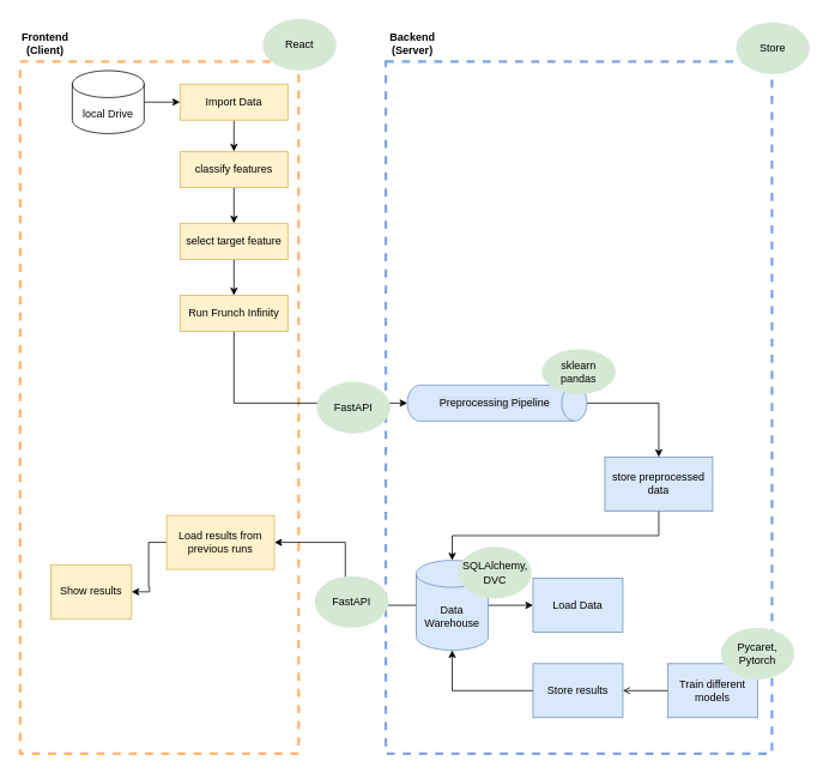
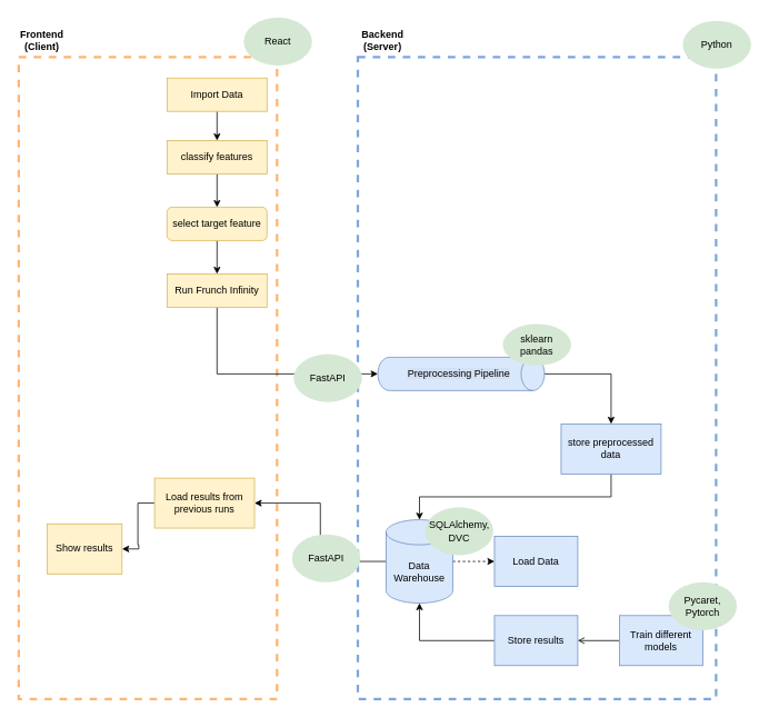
- <mxCell id="35" value="Store" style="ellipse;whiteSpace=wrap;html=1;dashed=1;strokeColor=none;strokeWidth=3;fillColor=#d5e8d4;" vertex="1" parent="1"><mxGeometry x="819" y="24.25" width="82" height="57.5" as="geometry" /></mxCell>
+ <mxCell id="35" value="Python" style="ellipse;whiteSpace=wrap;html=1;dashed=1;strokeColor=none;strokeWidth=3;fillColor=#d5e8d4;" vertex="1" parent="1"><mxGeometry x="819" y="24.25" width="82" height="57.5" as="geometry" /></mxCell>
- <mxCell id="5" value="local Drive" style="shape=cylinder3;whiteSpace=wrap;html=1;boundedLbl=1;backgroundOutline=1;size=15;" parent="1" vertex="1"><mxGeometry x="80" y="78" width="80" height="70" as="geometry" /></mxCell>
- <mxCell id="4" style="edgeStyle=orthogonalEdgeStyle;rounded=0;orthogonalLoop=1;jettySize=auto;html=1;exitX=1;exitY=0.5;exitDx=0;exitDy=0;exitPerimeter=0;entryX=0;entryY=0.5;entryDx=0;entryDy=0;" parent="1" source="5" target="7" edge="1"><mxGeometry relative="1" as="geometry" /></mxCell>
- <mxCell id="27" value="select target feature" style="rounded=0;whiteSpace=wrap;html=1;fillColor=#fff2cc;strokeColor=#d6b656;" parent="1" vertex="1"><mxGeometry x="200" y="248" width="120" height="40" as="geometry" /></mxCell>
+ <mxCell id="27" value="select target feature" style="whiteSpace=wrap;html=1;fillColor=#fff2cc;strokeColor=#d6b656;rounded=1;" parent="1" vertex="1"><mxGeometry x="200" y="248" width="120" height="40" as="geometry" /></mxCell>
- <mxCell id="13" style="edgeStyle=orthogonalEdgeStyle;rounded=0;orthogonalLoop=1;jettySize=auto;html=1;exitX=1;exitY=0.5;exitDx=0;exitDy=0;exitPerimeter=0;entryX=0;entryY=0.5;entryDx=0;entryDy=0;" parent="1" source="15" target="18" edge="1"><mxGeometry relative="1" as="geometry" /></mxCell>
+ <mxCell id="13" style="edgeStyle=orthogonalEdgeStyle;rounded=0;orthogonalLoop=1;jettySize=auto;html=1;exitX=1;exitY=0.5;exitDx=0;exitDy=0;exitPerimeter=0;entryX=0;entryY=0.5;entryDx=0;entryDy=0;dashed=1;" parent="1" source="15" target="18" edge="1"><mxGeometry relative="1" as="geometry" /></mxCell>
